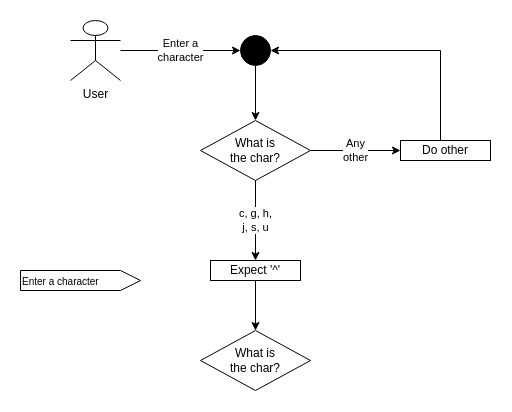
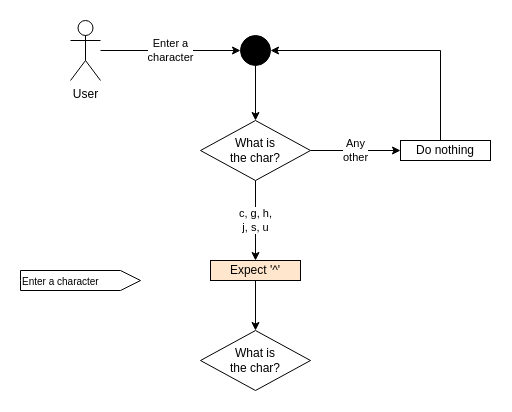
- <mxCell id="5" value="User" style="shape=umlActor;verticalLabelPosition=bottom;verticalAlign=top;html=1;outlineConnect=0;" vertex="1" parent="1"><mxGeometry x="70" y="20" width="50" height="60" as="geometry" /></mxCell>
+ <mxCell id="5" value="User" style="shape=umlActor;verticalLabelPosition=bottom;verticalAlign=top;html=1;outlineConnect=0;" vertex="1" parent="1"><mxGeometry x="70" y="20" width="30" height="60" as="geometry" /></mxCell>
- <mxCell id="12" value="Do other" style="whiteSpace=wrap;html=1;" vertex="1" parent="1"><mxGeometry x="400" y="140" width="90" height="20" as="geometry" /></mxCell>
+ <mxCell id="12" value="Do nothing" style="whiteSpace=wrap;html=1;" vertex="1" parent="1"><mxGeometry x="400" y="140" width="90" height="20" as="geometry" /></mxCell>
- <mxCell id="10" value="Expect '^'" style="whiteSpace=wrap;html=1;" vertex="1" parent="1"><mxGeometry x="210" y="260" width="90" height="20" as="geometry" /></mxCell>
+ <mxCell id="10" value="Expect '^'" style="whiteSpace=wrap;html=1;fillColor=#ffe6cc;" vertex="1" parent="1"><mxGeometry x="210" y="260" width="90" height="20" as="geometry" /></mxCell>
